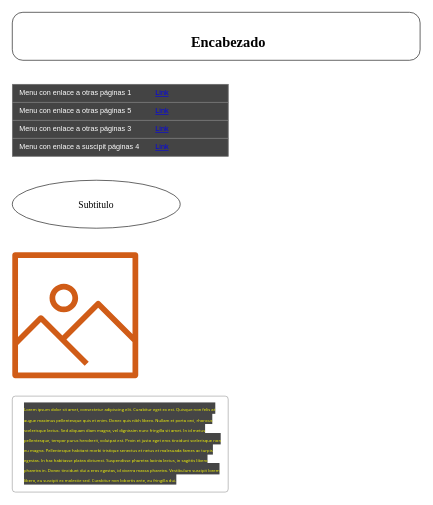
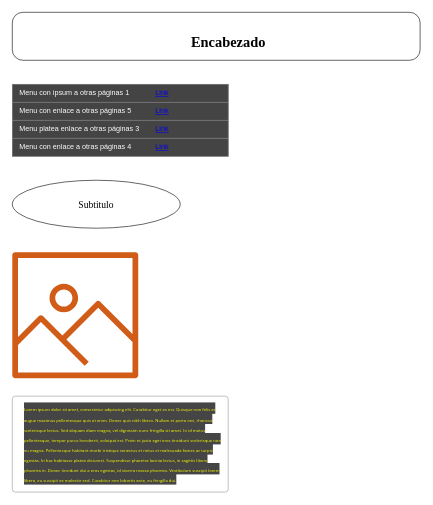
- <mxCell id="5" value="&lt;font style=&quot;font-size: 12px&quot;&gt;Menu con enlace a otras páginas 1&lt;/font&gt;" style="strokeColor=inherit;fillColor=inherit;gradientColor=inherit;strokeWidth=1;html=1;shadow=0;dashed=0;shape=mxgraph.android.rrect;rSize=0;align=left;spacingLeft=10;fontSize=8;fontColor=#ffffff;" vertex="1" parent="4"><mxGeometry width="360" height="30.0" as="geometry" /></mxCell>
+ <mxCell id="5" value="&lt;font style=&quot;font-size: 12px&quot;&gt;Menu con ipsum a otras páginas 1&lt;/font&gt;" style="strokeColor=inherit;fillColor=inherit;gradientColor=inherit;strokeWidth=1;html=1;shadow=0;dashed=0;shape=mxgraph.android.rrect;rSize=0;align=left;spacingLeft=10;fontSize=8;fontColor=#ffffff;" vertex="1" parent="4"><mxGeometry width="360" height="30.0" as="geometry" /></mxCell>
- <mxCell id="7" value="&lt;span style=&quot;font-size: 12px&quot;&gt;Menu con enlace a otras páginas 3&lt;/span&gt;" style="strokeColor=inherit;fillColor=inherit;gradientColor=inherit;strokeWidth=1;html=1;shadow=0;dashed=0;shape=mxgraph.android.rrect;rSize=0;align=left;spacingLeft=10;fontSize=8;fontColor=#ffffff;" vertex="1" parent="4"><mxGeometry y="60.0" width="360" height="30.0" as="geometry" /></mxCell>
+ <mxCell id="7" value="&lt;span style=&quot;font-size: 12px&quot;&gt;Menu platea enlace a otras páginas 3&lt;/span&gt;" style="strokeColor=inherit;fillColor=inherit;gradientColor=inherit;strokeWidth=1;html=1;shadow=0;dashed=0;shape=mxgraph.android.rrect;rSize=0;align=left;spacingLeft=10;fontSize=8;fontColor=#ffffff;" vertex="1" parent="4"><mxGeometry y="60.0" width="360" height="30.0" as="geometry" /></mxCell>
- <mxCell id="8" value="&lt;span style=&quot;font-size: 12px&quot;&gt;Menu con enlace a suscipit páginas 4&lt;/span&gt;" style="strokeColor=inherit;fillColor=inherit;gradientColor=inherit;strokeWidth=1;html=1;shadow=0;dashed=0;shape=mxgraph.android.rrect;rSize=0;align=left;spacingLeft=10;fontSize=8;fontColor=#ffffff;" vertex="1" parent="4"><mxGeometry y="90" width="360" height="30.0" as="geometry" /></mxCell>
+ <mxCell id="8" value="&lt;span style=&quot;font-size: 12px&quot;&gt;Menu con enlace a otras páginas 4&lt;/span&gt;" style="strokeColor=inherit;fillColor=inherit;gradientColor=inherit;strokeWidth=1;html=1;shadow=0;dashed=0;shape=mxgraph.android.rrect;rSize=0;align=left;spacingLeft=10;fontSize=8;fontColor=#ffffff;" vertex="1" parent="4"><mxGeometry y="90" width="360" height="30.0" as="geometry" /></mxCell>
